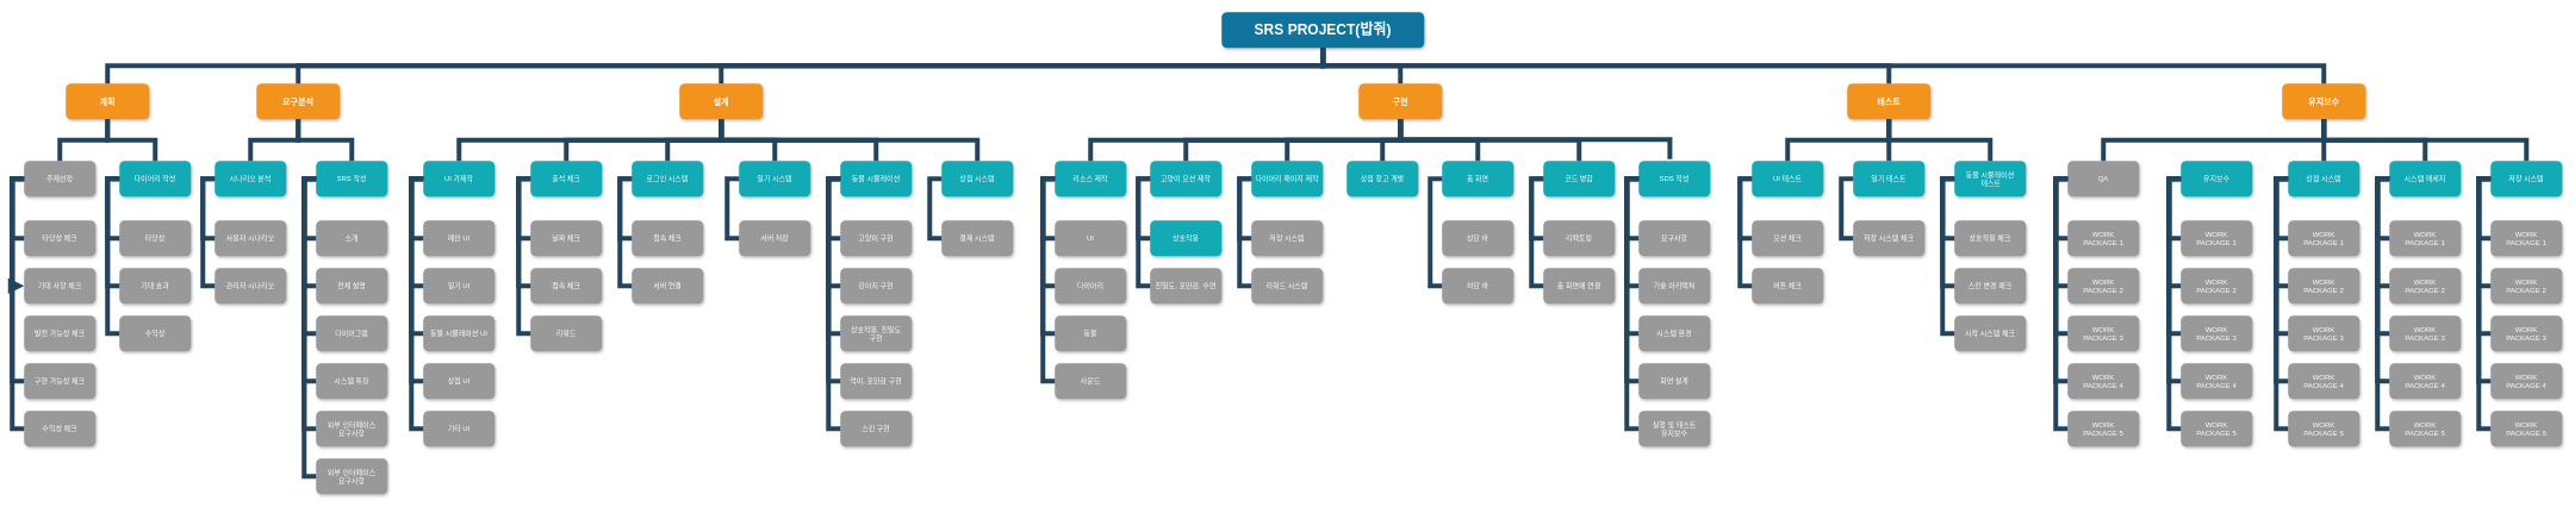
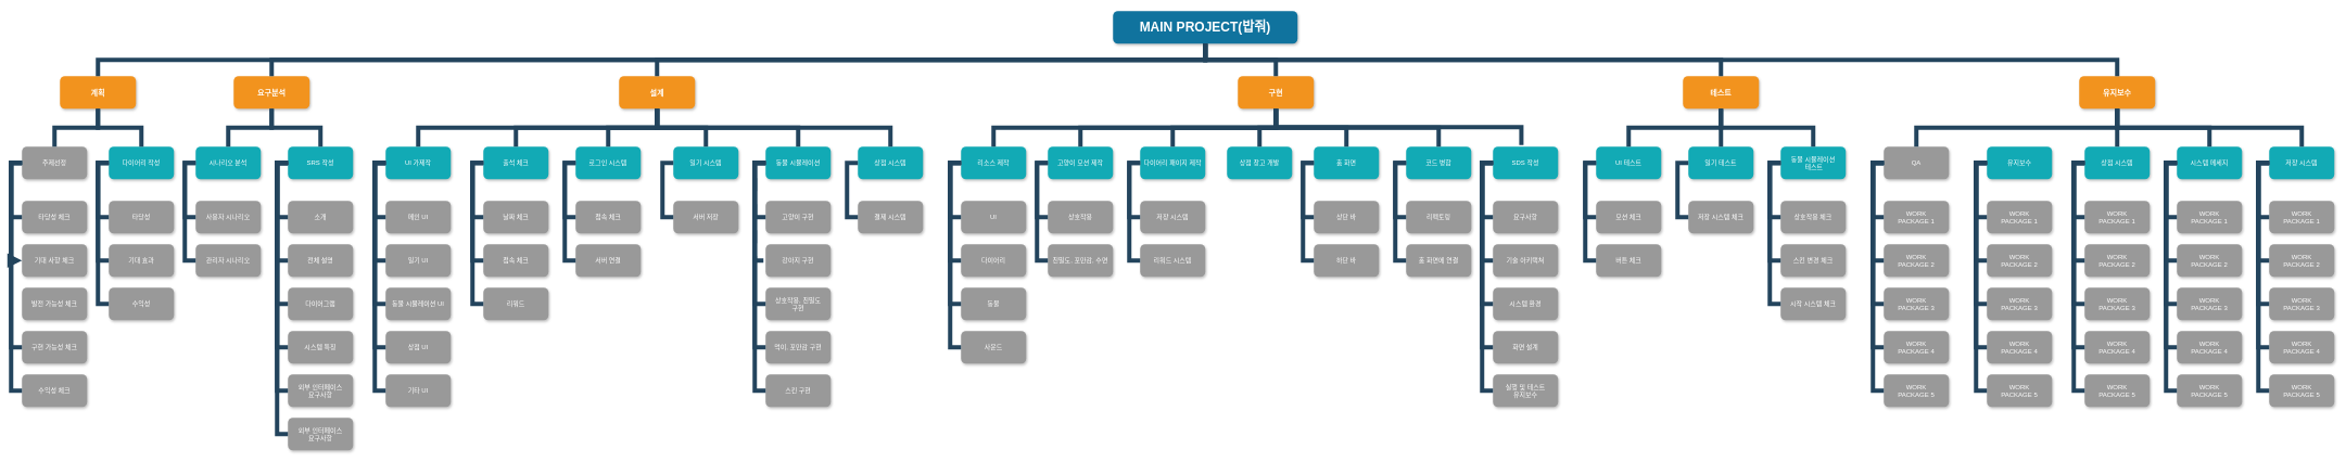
- <mxCell id="2" value="SRS PROJECT(밥줘)" style="whiteSpace=wrap;rounded=1;shadow=1;fillColor=#10739E;strokeColor=none;fontColor=#FFFFFF;fontStyle=1;fontSize=24" parent="1" vertex="1"><mxGeometry x="2050" y="20" width="340" height="60" as="geometry" /></mxCell>
+ <mxCell id="2" value="MAIN PROJECT(밥줘)" style="whiteSpace=wrap;rounded=1;shadow=1;fillColor=#10739E;strokeColor=none;fontColor=#FFFFFF;fontStyle=1;fontSize=24" parent="1" vertex="1"><mxGeometry x="2050" y="20" width="340" height="60" as="geometry" /></mxCell>
- <mxCell id="145" value="상호작용" style="whiteSpace=wrap;rounded=1;fillColor=#12aab5;strokeColor=none;shadow=1;fontColor=#FFFFFF;fontStyle=0;" parent="1" vertex="1"><mxGeometry x="1930" y="370" width="120" height="60" as="geometry" /></mxCell>
+ <mxCell id="145" value="상호작용" style="whiteSpace=wrap;rounded=1;fillColor=#999999;strokeColor=none;shadow=1;fontColor=#FFFFFF;fontStyle=0" parent="1" vertex="1"><mxGeometry x="1930" y="370" width="120" height="60" as="geometry" /></mxCell>
+ <mxCell id="159" value="" style="edgeStyle=elbowEdgeStyle;elbow=horizontal;rounded=0;fontColor=#000000;endArrow=none;endFill=0;strokeWidth=8;strokeColor=#23445D;" parent="1" source="156" target="157" edge="1"><mxGeometry width="100" height="100" relative="1" as="geometry"><mxPoint x="2390" y="300" as="sourcePoint" /><mxPoint x="2400" y="400" as="targetPoint" /><Array as="points"><mxPoint x="2400" y="350" /></Array></mxGeometry></mxCell>
- <mxCell id="115" value="" style="edgeStyle=elbowEdgeStyle;elbow=horizontal;rounded=0;fontColor=#000000;endArrow=none;endFill=0;strokeWidth=8;strokeColor=#23445D;" parent="1" source="108" target="110" edge="1"><mxGeometry width="100" height="100" relative="1" as="geometry"><mxPoint x="1390" y="300" as="sourcePoint" /><mxPoint x="1390" y="480" as="targetPoint" /><Array as="points"><mxPoint x="1390" y="390" /></Array></mxGeometry></mxCell>
+ <mxCell id="115" value="" style="edgeStyle=elbowEdgeStyle;elbow=horizontal;rounded=0;fontColor=#000000;endArrow=none;endFill=0;strokeWidth=8;strokeColor=#23445D;dashed=1;" parent="1" source="108" target="110" edge="1"><mxGeometry width="100" height="100" relative="1" as="geometry"><mxPoint x="1390" y="300" as="sourcePoint" /><mxPoint x="1390" y="480" as="targetPoint" /><Array as="points"><mxPoint x="1390" y="390" /></Array></mxGeometry></mxCell>
